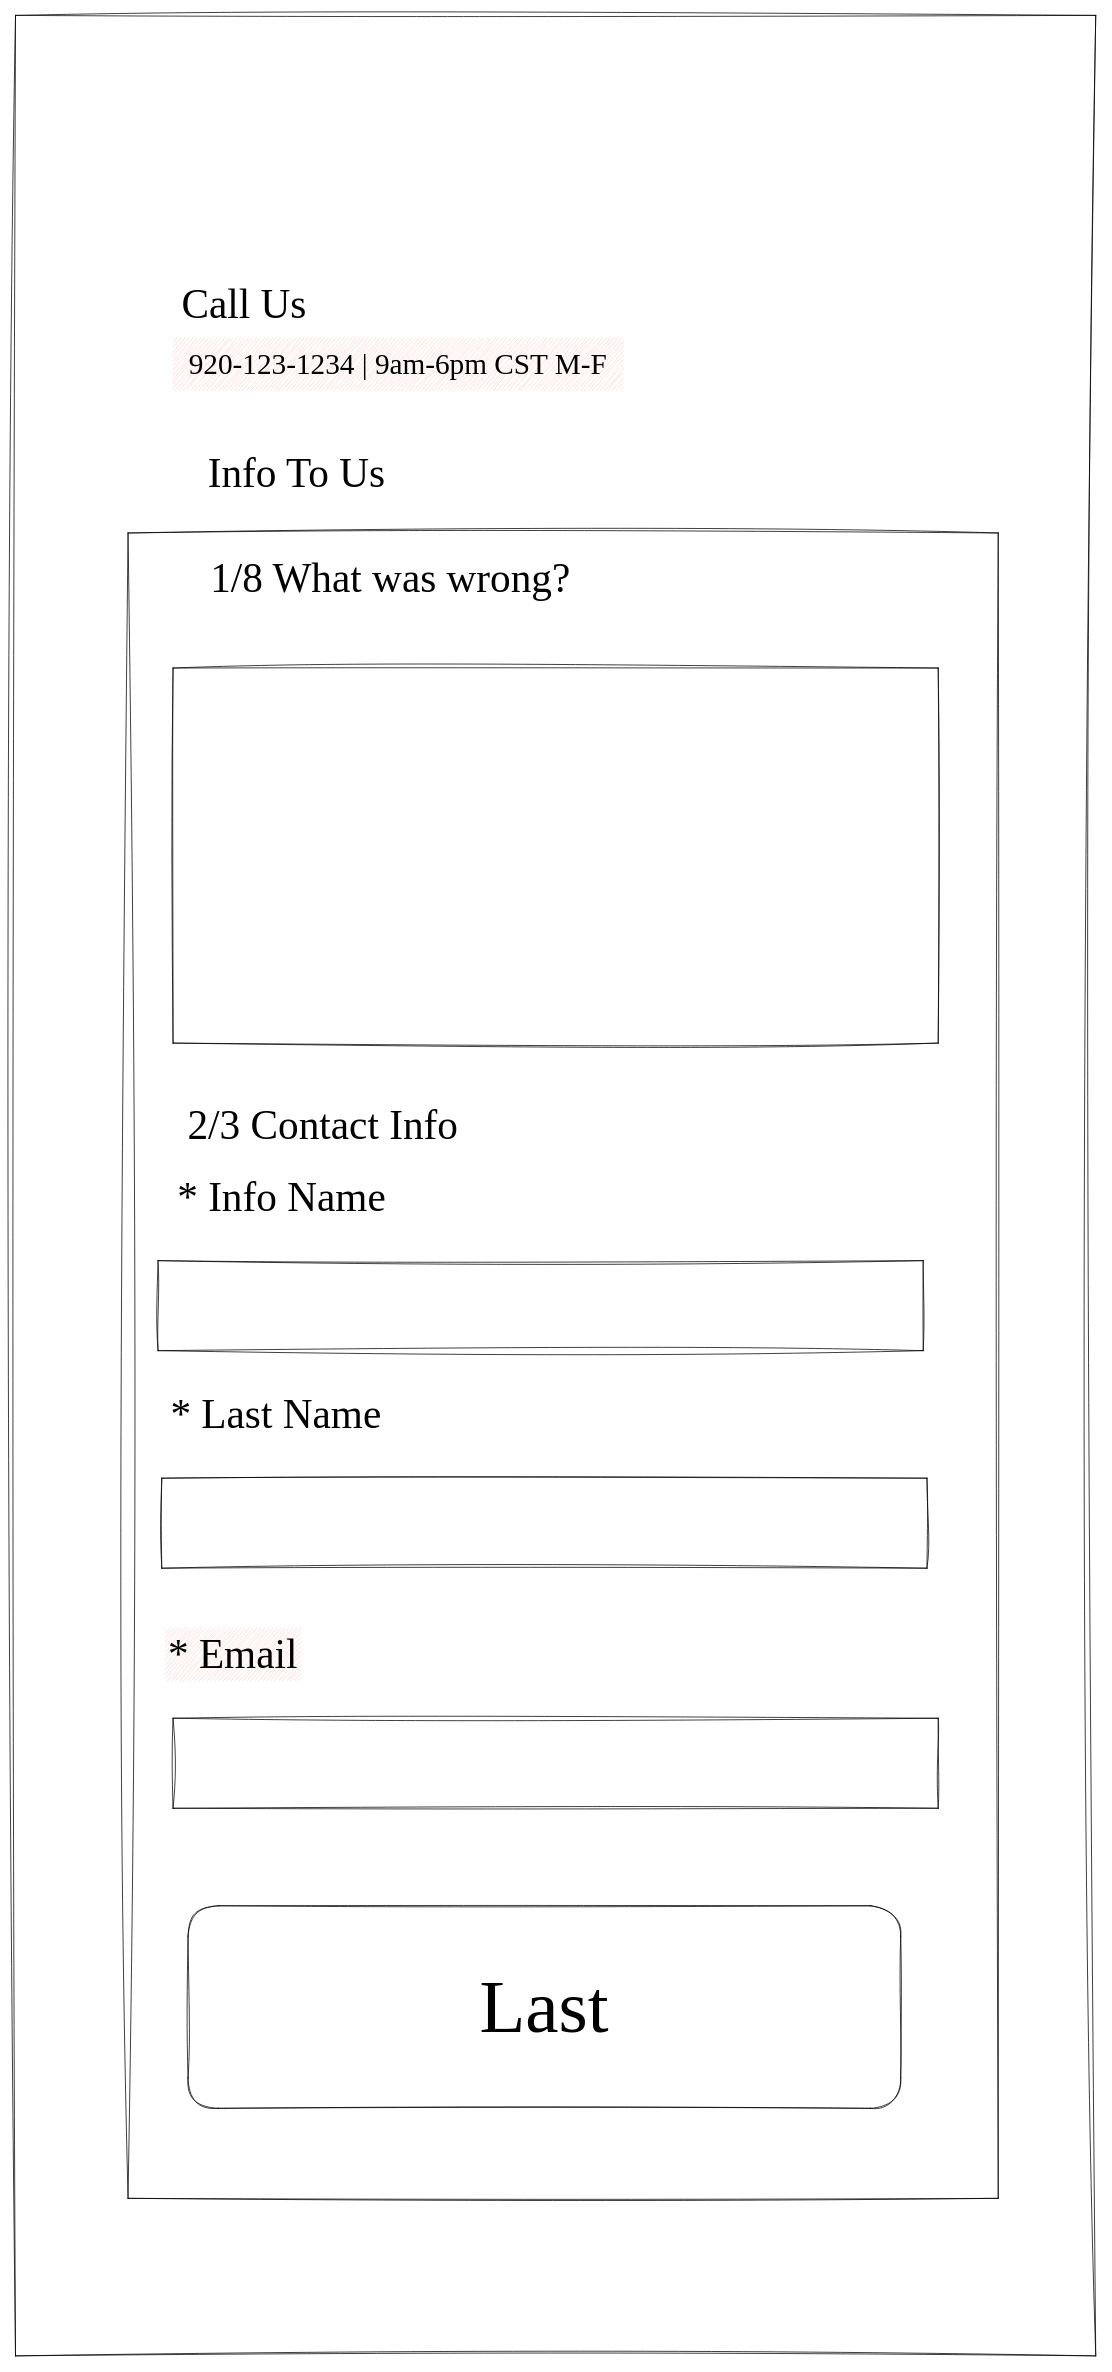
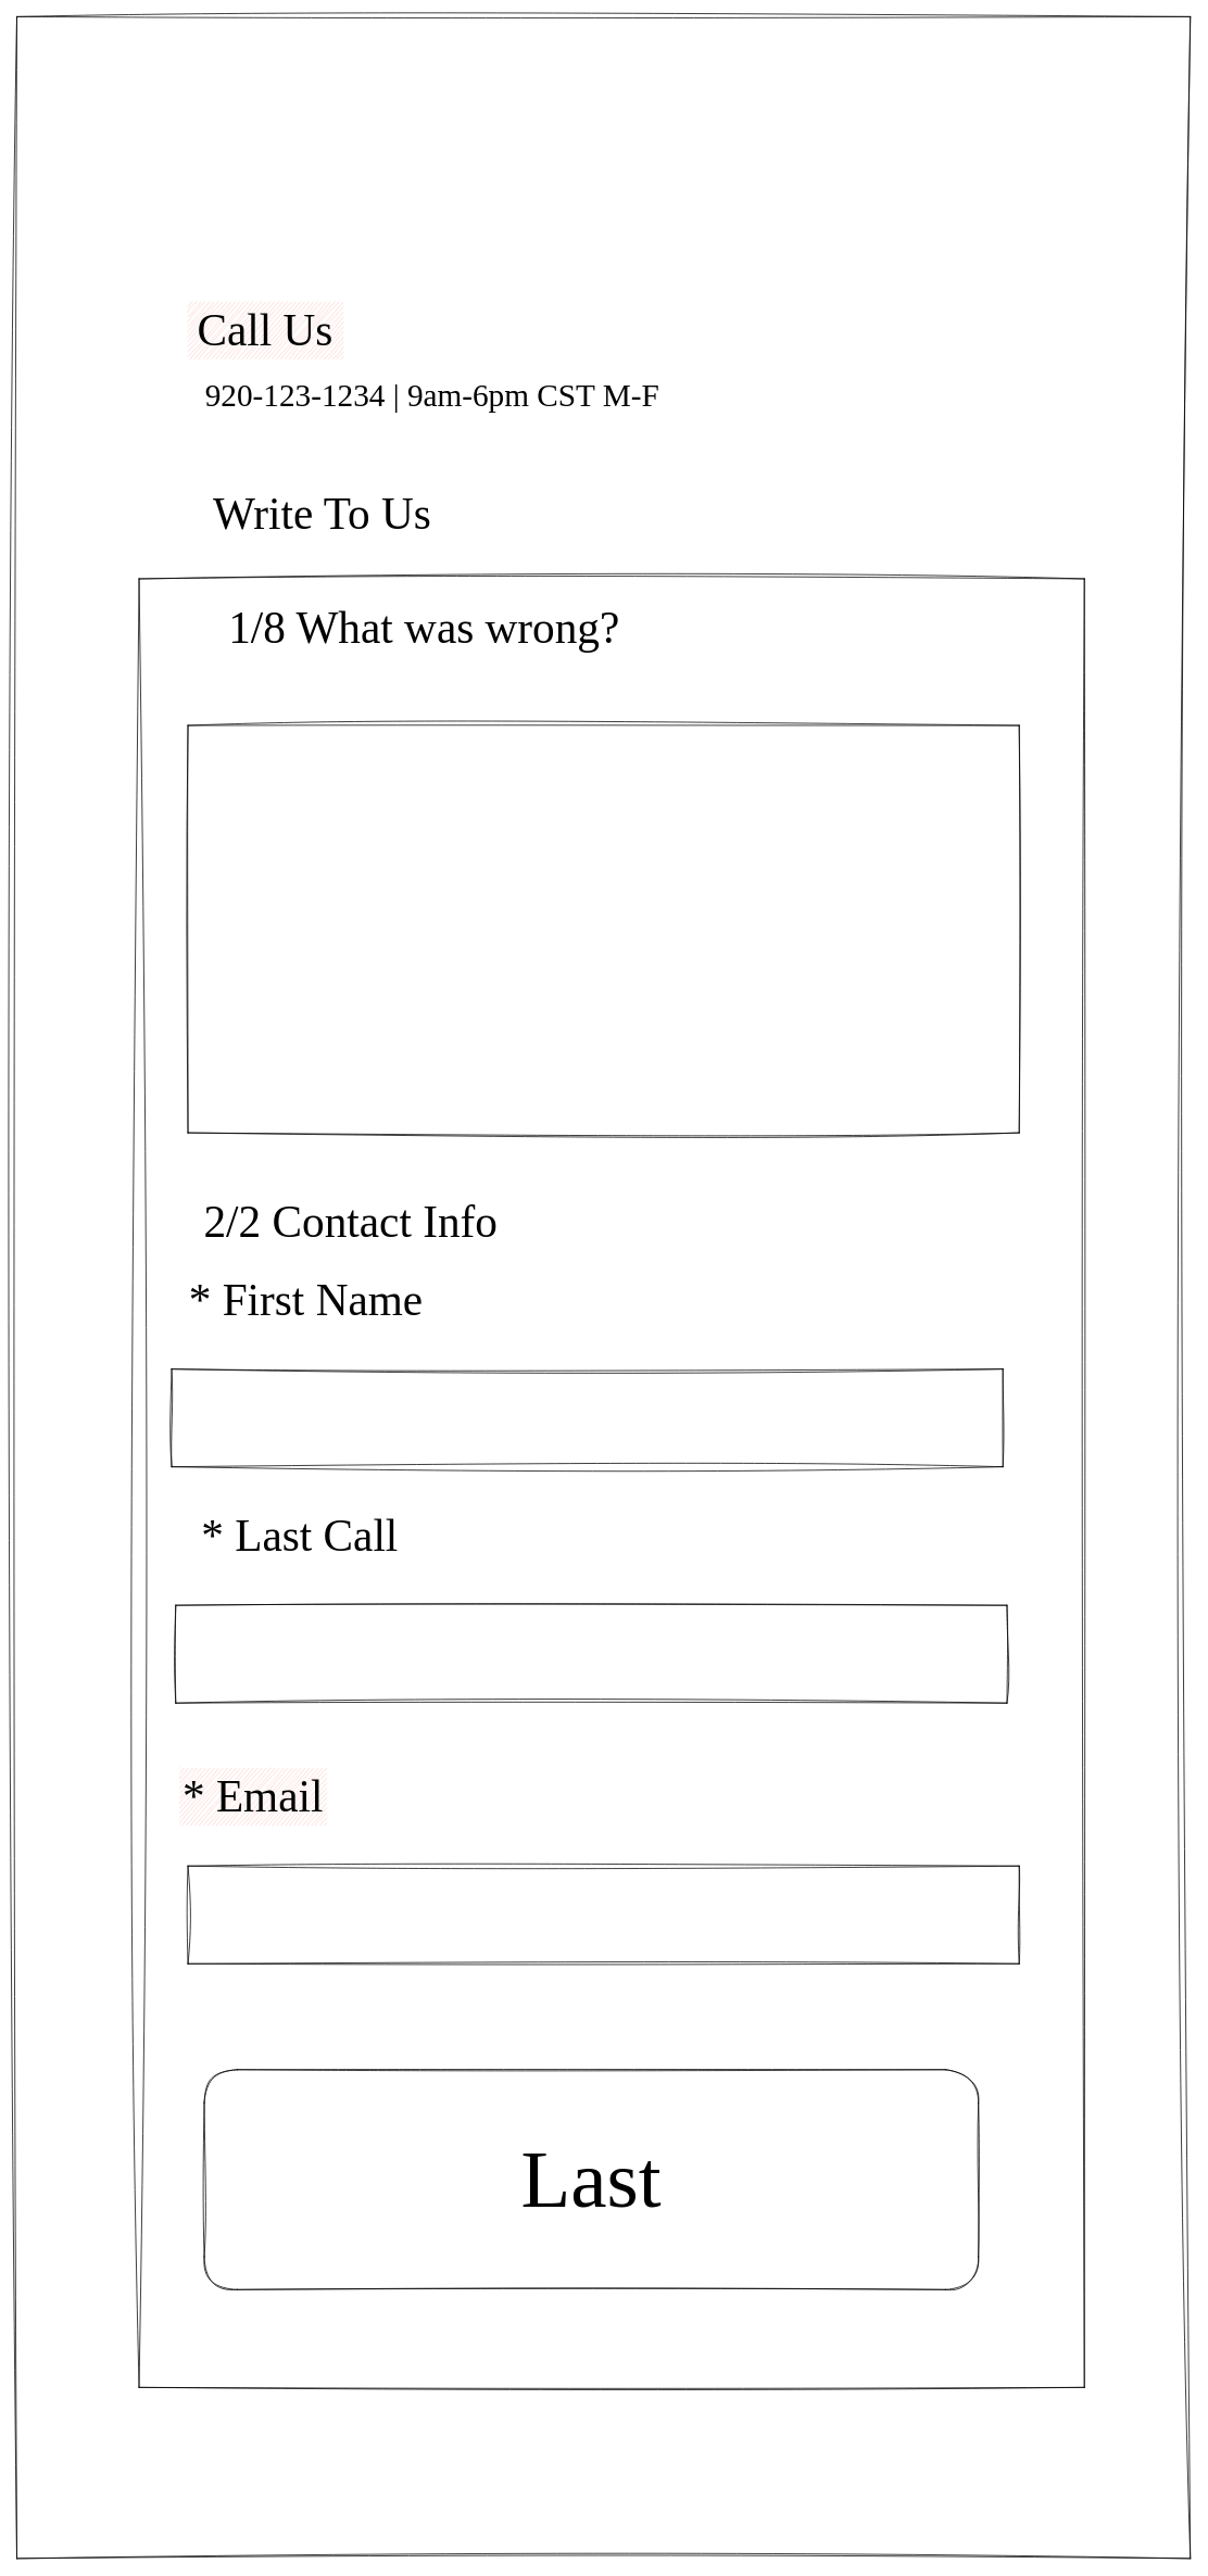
- <mxCell id="3" value="Call Us" style="rounded=0;whiteSpace=wrap;html=1;sketch=1;hachureGap=4;jiggle=2;curveFitting=1;fontFamily=Architects Daughter;fontSource=https%3A%2F%2Ffonts.googleapis.com%2Fcss%3Ffamily%3DArchitects%2BDaughter;fontSize=55;strokeColor=none;" vertex="1" parent="1"><mxGeometry x="230" y="370" width="190" height="70" as="geometry" /></mxCell>
+ <mxCell id="3" value="Call Us" style="rounded=0;whiteSpace=wrap;html=1;sketch=1;hachureGap=4;jiggle=2;curveFitting=1;fontFamily=Architects Daughter;fontSource=https%3A%2F%2Ffonts.googleapis.com%2Fcss%3Ffamily%3DArchitects%2BDaughter;fontSize=55;strokeColor=none;fillColor=#f8cecc;" vertex="1" parent="1"><mxGeometry x="230" y="370" width="190" height="70" as="geometry" /></mxCell>
- <mxCell id="6" value="920-123-1234 | 9am-6pm CST M-F" style="rounded=0;whiteSpace=wrap;html=1;sketch=1;hachureGap=4;jiggle=2;curveFitting=1;fontFamily=Architects Daughter;fontSource=https%3A%2F%2Ffonts.googleapis.com%2Fcss%3Ffamily%3DArchitects%2BDaughter;fontSize=39;strokeColor=none;fillColor=#f8cecc;" vertex="1" parent="1"><mxGeometry x="230" y="450" width="600" height="70" as="geometry" /></mxCell>
+ <mxCell id="6" value="920-123-1234 | 9am-6pm CST M-F" style="rounded=0;whiteSpace=wrap;html=1;sketch=1;hachureGap=4;jiggle=2;curveFitting=1;fontFamily=Architects Daughter;fontSource=https%3A%2F%2Ffonts.googleapis.com%2Fcss%3Ffamily%3DArchitects%2BDaughter;fontSize=39;strokeColor=none;" vertex="1" parent="1"><mxGeometry x="230" y="450" width="600" height="70" as="geometry" /></mxCell>
- <mxCell id="4" value="Info To Us" style="rounded=0;whiteSpace=wrap;html=1;sketch=1;hachureGap=4;jiggle=2;curveFitting=1;fontFamily=Architects Daughter;fontSource=https%3A%2F%2Ffonts.googleapis.com%2Fcss%3Ffamily%3DArchitects%2BDaughter;fontSize=55;strokeColor=none;" vertex="1" parent="1"><mxGeometry x="230" y="600" width="330" height="60" as="geometry" /></mxCell>
+ <mxCell id="4" value="Write To Us" style="rounded=0;whiteSpace=wrap;html=1;sketch=1;hachureGap=4;jiggle=2;curveFitting=1;fontFamily=Architects Daughter;fontSource=https%3A%2F%2Ffonts.googleapis.com%2Fcss%3Ffamily%3DArchitects%2BDaughter;fontSize=55;strokeColor=none;" vertex="1" parent="1"><mxGeometry x="230" y="600" width="330" height="60" as="geometry" /></mxCell>
- <mxCell id="10" value="2/3 Contact Info" style="rounded=0;whiteSpace=wrap;html=1;sketch=1;hachureGap=4;jiggle=2;curveFitting=1;fontFamily=Architects Daughter;fontSource=https%3A%2F%2Ffonts.googleapis.com%2Fcss%3Ffamily%3DArchitects%2BDaughter;fontSize=55;strokeColor=none;" vertex="1" parent="1"><mxGeometry x="210" y="1470" width="440" height="60" as="geometry" /></mxCell>
+ <mxCell id="10" value="2/2 Contact Info" style="rounded=0;whiteSpace=wrap;html=1;sketch=1;hachureGap=4;jiggle=2;curveFitting=1;fontFamily=Architects Daughter;fontSource=https%3A%2F%2Ffonts.googleapis.com%2Fcss%3Ffamily%3DArchitects%2BDaughter;fontSize=55;strokeColor=none;" vertex="1" parent="1"><mxGeometry x="210" y="1470" width="440" height="60" as="geometry" /></mxCell>
- <mxCell id="11" value="* Info Name" style="rounded=0;whiteSpace=wrap;html=1;sketch=1;hachureGap=4;jiggle=2;curveFitting=1;fontFamily=Architects Daughter;fontSource=https%3A%2F%2Ffonts.googleapis.com%2Fcss%3Ffamily%3DArchitects%2BDaughter;fontSize=55;strokeColor=none;" vertex="1" parent="1"><mxGeometry x="200" y="1560" width="350" height="70" as="geometry" /></mxCell>
+ <mxCell id="11" value="* First Name" style="rounded=0;whiteSpace=wrap;html=1;sketch=1;hachureGap=4;jiggle=2;curveFitting=1;fontFamily=Architects Daughter;fontSource=https%3A%2F%2Ffonts.googleapis.com%2Fcss%3Ffamily%3DArchitects%2BDaughter;fontSize=55;strokeColor=none;" vertex="1" parent="1"><mxGeometry x="200" y="1560" width="350" height="70" as="geometry" /></mxCell>
- <mxCell id="13" value="* Last Name" style="rounded=0;whiteSpace=wrap;html=1;sketch=1;hachureGap=4;jiggle=2;curveFitting=1;fontFamily=Architects Daughter;fontSource=https%3A%2F%2Ffonts.googleapis.com%2Fcss%3Ffamily%3DArchitects%2BDaughter;fontSize=55;strokeColor=none;" vertex="1" parent="1"><mxGeometry x="205" y="1850" width="325" height="70" as="geometry" /></mxCell>
+ <mxCell id="13" value="* Last Call" style="rounded=0;whiteSpace=wrap;html=1;sketch=1;hachureGap=4;jiggle=2;curveFitting=1;fontFamily=Architects Daughter;fontSource=https%3A%2F%2Ffonts.googleapis.com%2Fcss%3Ffamily%3DArchitects%2BDaughter;fontSize=55;strokeColor=none;" vertex="1" parent="1"><mxGeometry x="205" y="1850" width="325" height="70" as="geometry" /></mxCell>
